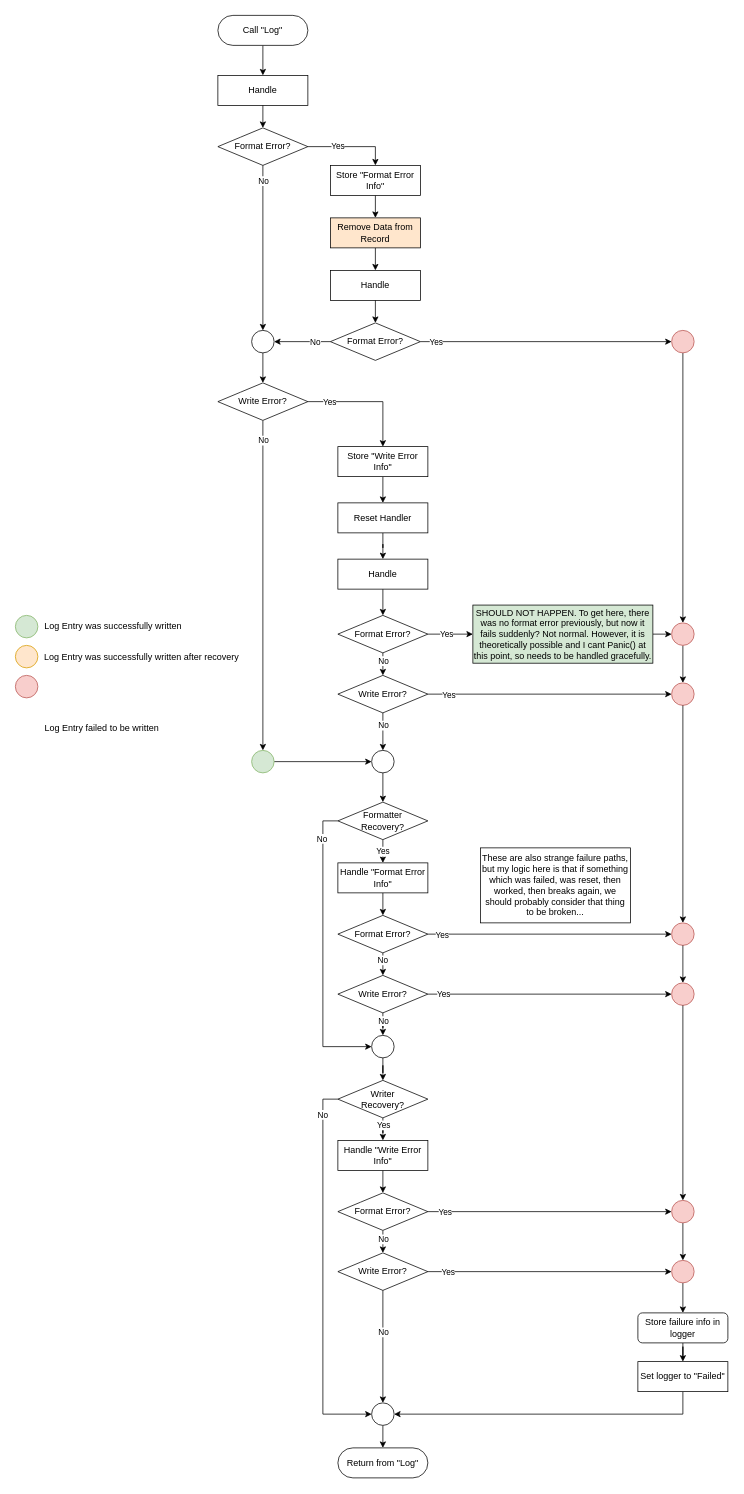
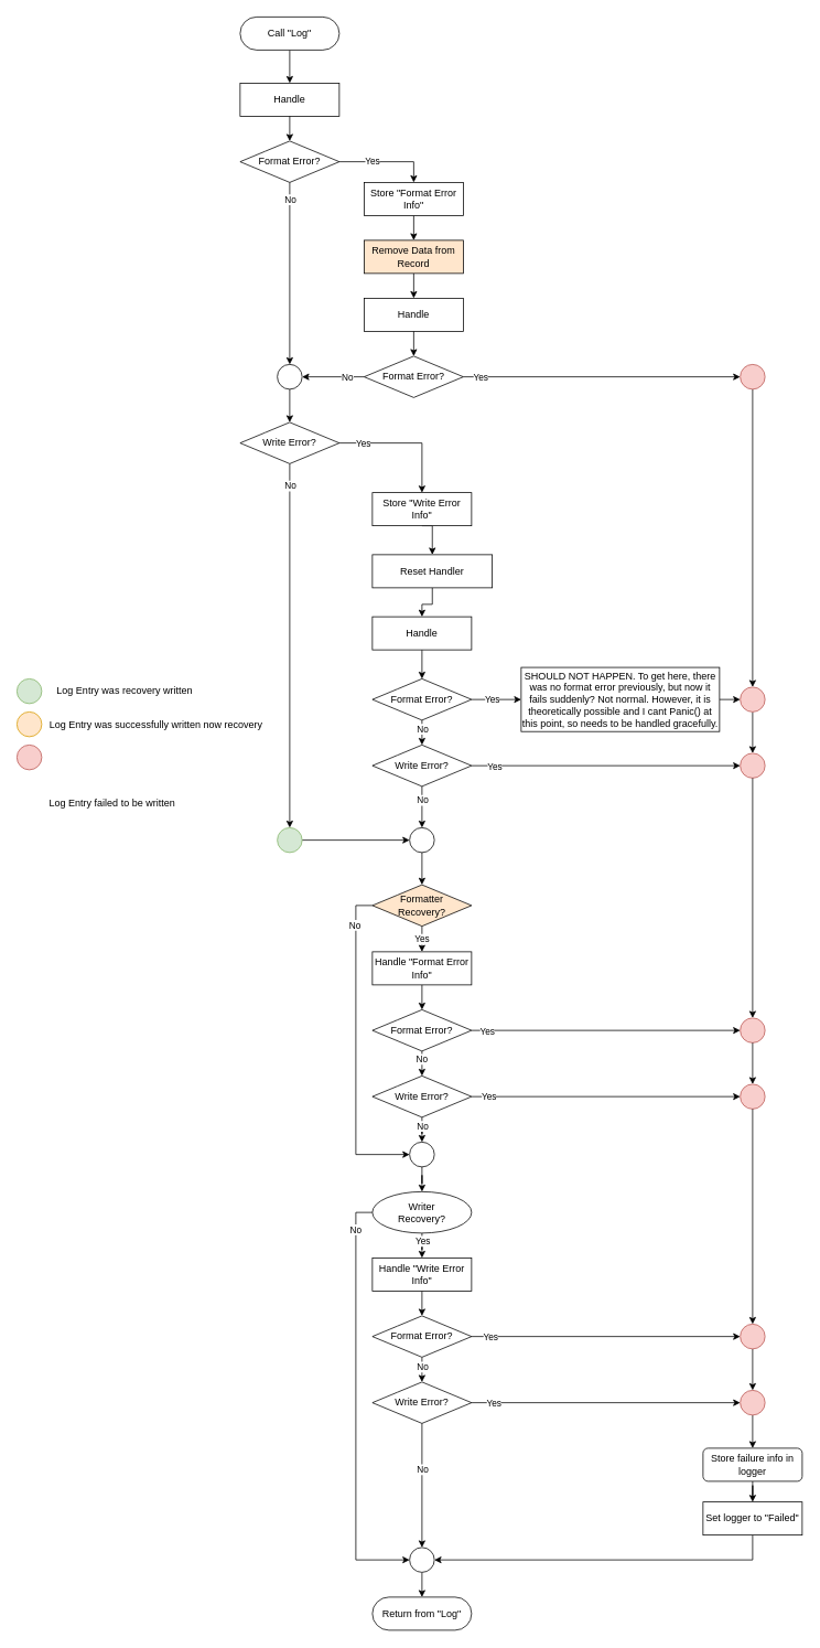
- <mxCell id="40" value="Reset Handler" style="rounded=0;whiteSpace=wrap;html=1;" vertex="1" parent="1"><mxGeometry x="450" y="670" width="120" height="40" as="geometry" /></mxCell>
+ <mxCell id="40" value="Reset Handler" style="rounded=0;whiteSpace=wrap;html=1;" vertex="1" parent="1"><mxGeometry x="450" y="670" width="145" height="40" as="geometry" /></mxCell>
- <mxCell id="80" value="Log Entry was successfully written" style="text;html=1;align=center;verticalAlign=middle;resizable=0;points=[];autosize=1;" vertex="1" parent="1"><mxGeometry x="50" y="825" width="200" height="20" as="geometry" /></mxCell>
+ <mxCell id="80" value="Log Entry was recovery written" style="text;html=1;align=center;verticalAlign=middle;resizable=0;points=[];autosize=1;" vertex="1" parent="1"><mxGeometry x="50" y="825" width="200" height="20" as="geometry" /></mxCell>
- <mxCell id="54" value="SHOULD NOT HAPPEN. To get here, there was no format error previously, but now it fails suddenly? Not normal. However, it is theoretically possible and I cant Panic() at this point, so needs to be handled gracefully." style="rounded=0;whiteSpace=wrap;html=1;fillColor=#d5e8d4;" vertex="1" parent="1"><mxGeometry x="630" y="806.25" width="240" height="77.5" as="geometry" /></mxCell>
+ <mxCell id="54" value="SHOULD NOT HAPPEN. To get here, there was no format error previously, but now it fails suddenly? Not normal. However, it is theoretically possible and I cant Panic() at this point, so needs to be handled gracefully." style="rounded=0;whiteSpace=wrap;html=1;" vertex="1" parent="1"><mxGeometry x="630" y="806.25" width="240" height="77.5" as="geometry" /></mxCell>
- <mxCell id="93" value="Log Entry was successfully written after recovery" style="text;html=1;align=center;verticalAlign=middle;resizable=0;points=[];autosize=1;" vertex="1" parent="1"><mxGeometry x="53" y="866" width="270" height="20" as="geometry" /></mxCell>
+ <mxCell id="93" value="Log Entry was successfully written now recovery" style="text;html=1;align=center;verticalAlign=middle;resizable=0;points=[];autosize=1;" vertex="1" parent="1"><mxGeometry x="53" y="866" width="270" height="20" as="geometry" /></mxCell>
- <mxCell id="96" value="Formatter&lt;br&gt;Recovery?" style="rhombus;whiteSpace=wrap;html=1;rounded=1;arcSize=0;" vertex="1" parent="1"><mxGeometry x="450" y="1069" width="120" height="50" as="geometry" /></mxCell>
+ <mxCell id="96" value="Formatter&lt;br&gt;Recovery?" style="rhombus;whiteSpace=wrap;html=1;rounded=1;arcSize=0;fillColor=#ffe6cc;" vertex="1" parent="1"><mxGeometry x="450" y="1069" width="120" height="50" as="geometry" /></mxCell>
- <mxCell id="111" value="&lt;span&gt;These are also strange failure paths, but my logic here is that if something which was failed, was reset,&lt;/span&gt;&lt;span&gt;&amp;nbsp;then worked, then breaks again, we should probably consider that thing to be broken...&lt;/span&gt;" style="rounded=0;whiteSpace=wrap;html=1;" vertex="1" parent="1"><mxGeometry x="640" y="1130" width="200" height="100" as="geometry" /></mxCell>
- <mxCell id="103" value="Writer&lt;br&gt;Recovery?" style="rhombus;whiteSpace=wrap;html=1;rounded=1;arcSize=0;" vertex="1" parent="1"><mxGeometry x="450" y="1440" width="120" height="50" as="geometry" /></mxCell>
+ <mxCell id="103" value="Writer&lt;br&gt;Recovery?" style="ellipse;whiteSpace=wrap;html=1;arcSize=0;" vertex="1" parent="1"><mxGeometry x="450" y="1440" width="120" height="50" as="geometry" /></mxCell>
